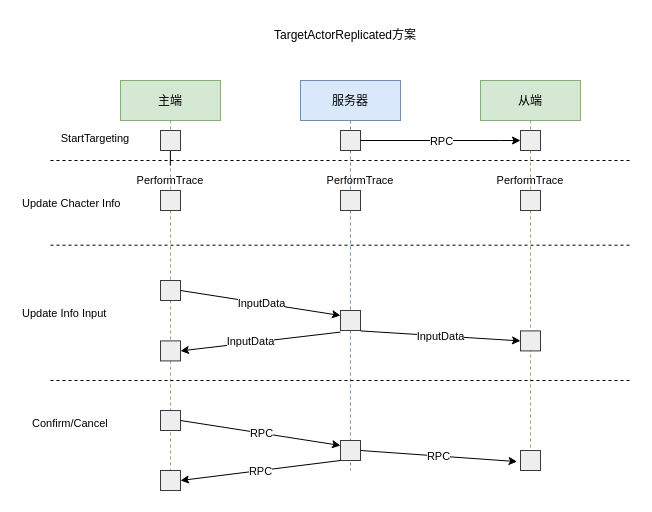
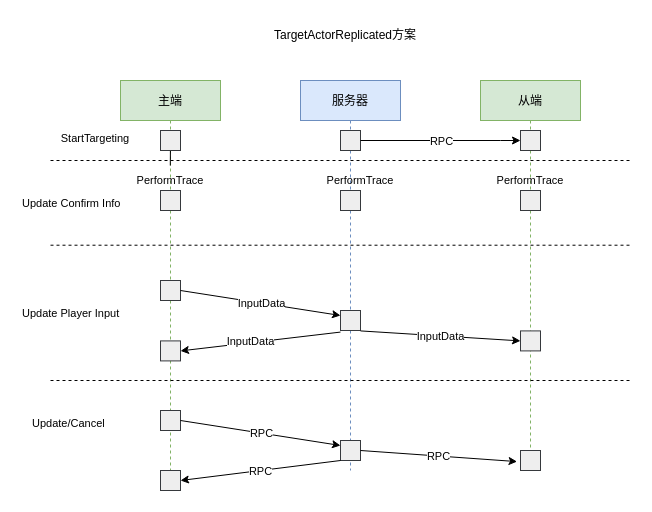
- <mxCell id="33" value="&lt;div style=&quot;text-align: center;&quot;&gt;&lt;span style=&quot;background-color: initial;&quot;&gt;Update Chacter Info&lt;/span&gt;&lt;/div&gt;" style="text;whiteSpace=wrap;html=1;fontSize=11;" vertex="1" parent="1"><mxGeometry y="190" width="110" height="20" as="geometry" x="20" /></mxCell>
+ <mxCell id="33" value="&lt;div style=&quot;text-align: center;&quot;&gt;&lt;span style=&quot;background-color: initial;&quot;&gt;Update Confirm Info&lt;/span&gt;&lt;/div&gt;" style="text;whiteSpace=wrap;html=1;fontSize=11;" vertex="1" parent="1"><mxGeometry y="190" width="110" height="20" as="geometry" x="20" /></mxCell>
- <mxCell id="34" value="&lt;div style=&quot;text-align: center;&quot;&gt;Update Info Input&lt;/div&gt;" style="text;whiteSpace=wrap;html=1;fontSize=11;" vertex="1" parent="1"><mxGeometry y="300" width="130" height="20" as="geometry" x="20" /></mxCell>
+ <mxCell id="34" value="&lt;div style=&quot;text-align: center;&quot;&gt;Update Player Input&lt;/div&gt;" style="text;whiteSpace=wrap;html=1;fontSize=11;" vertex="1" parent="1"><mxGeometry y="300" width="130" height="20" as="geometry" x="20" /></mxCell>
- <mxCell id="39" value="&lt;div style=&quot;text-align: center;&quot;&gt;Confirm/Cancel&lt;/div&gt;" style="text;whiteSpace=wrap;html=1;fontSize=11;" vertex="1" parent="1"><mxGeometry x="30" y="410" width="130" height="20" as="geometry" /></mxCell>
+ <mxCell id="39" value="&lt;div style=&quot;text-align: center;&quot;&gt;Update/Cancel&lt;/div&gt;" style="text;whiteSpace=wrap;html=1;fontSize=11;" vertex="1" parent="1"><mxGeometry x="30" y="410" width="130" height="20" as="geometry" /></mxCell>
